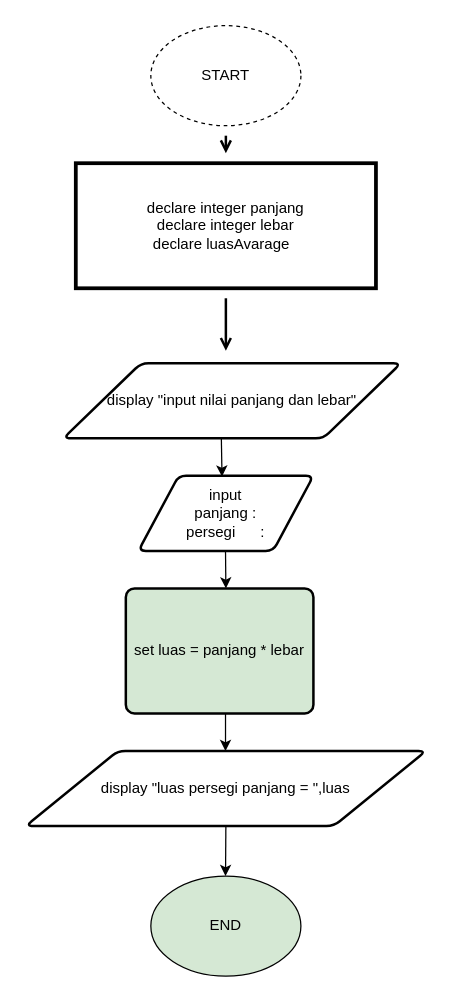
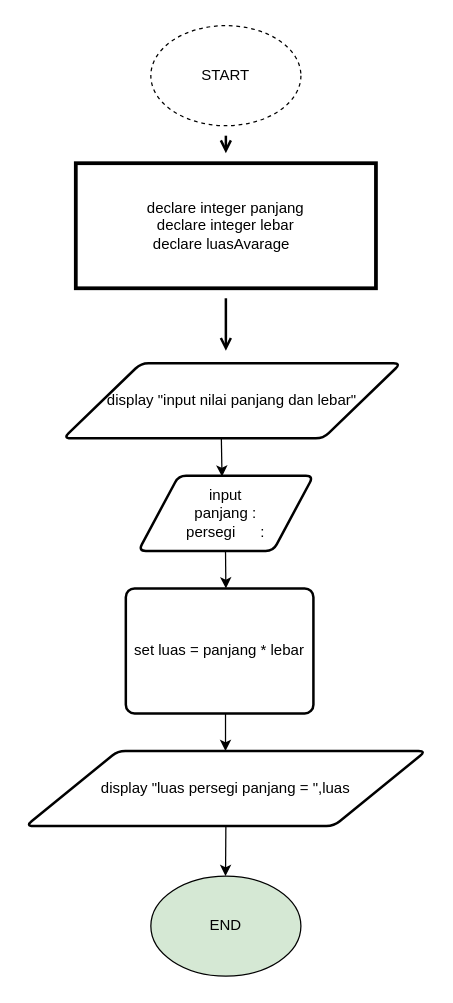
- <mxCell id="6" value="set luas = panjang * lebar" style="rounded=1;whiteSpace=wrap;html=1;absoluteArcSize=1;arcSize=14;strokeWidth=2;fillColor=#d5e8d4;" parent="1" vertex="1"><mxGeometry x="100" y="470" width="150" height="100" as="geometry" /></mxCell>
+ <mxCell id="6" value="set luas = panjang * lebar" style="rounded=1;whiteSpace=wrap;html=1;absoluteArcSize=1;arcSize=14;strokeWidth=2;" parent="1" vertex="1"><mxGeometry x="100" y="470" width="150" height="100" as="geometry" /></mxCell>
